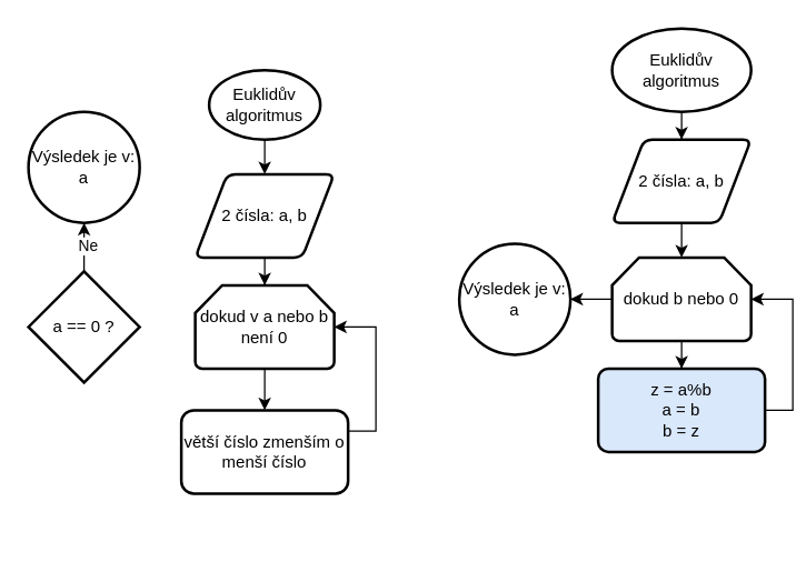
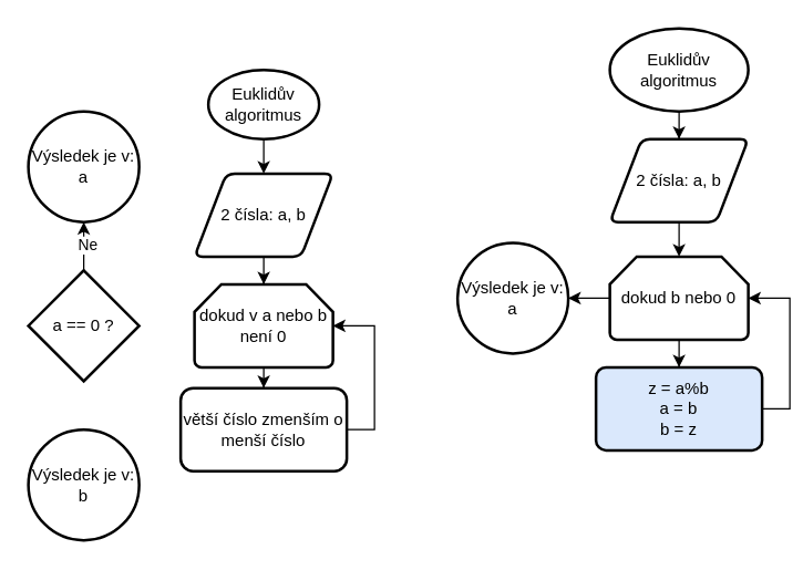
- <mxCell id="9" value="větší číslo zmenším o menší číslo" style="rounded=1;whiteSpace=wrap;html=1;strokeWidth=2;" parent="1" vertex="1"><mxGeometry x="130" y="295" width="120" height="60" as="geometry" /></mxCell>
+ <mxCell id="9" value="větší číslo zmenším o menší číslo" style="rounded=1;whiteSpace=wrap;html=1;strokeWidth=2;" parent="1" vertex="1"><mxGeometry x="130" y="280" width="120" height="60" as="geometry" /></mxCell>
+ <mxCell id="13" value="Výsledek je v: b" style="ellipse;whiteSpace=wrap;html=1;strokeWidth=2;" vertex="1" parent="1"><mxGeometry x="20" y="310" width="80" height="80" as="geometry" /></mxCell>
